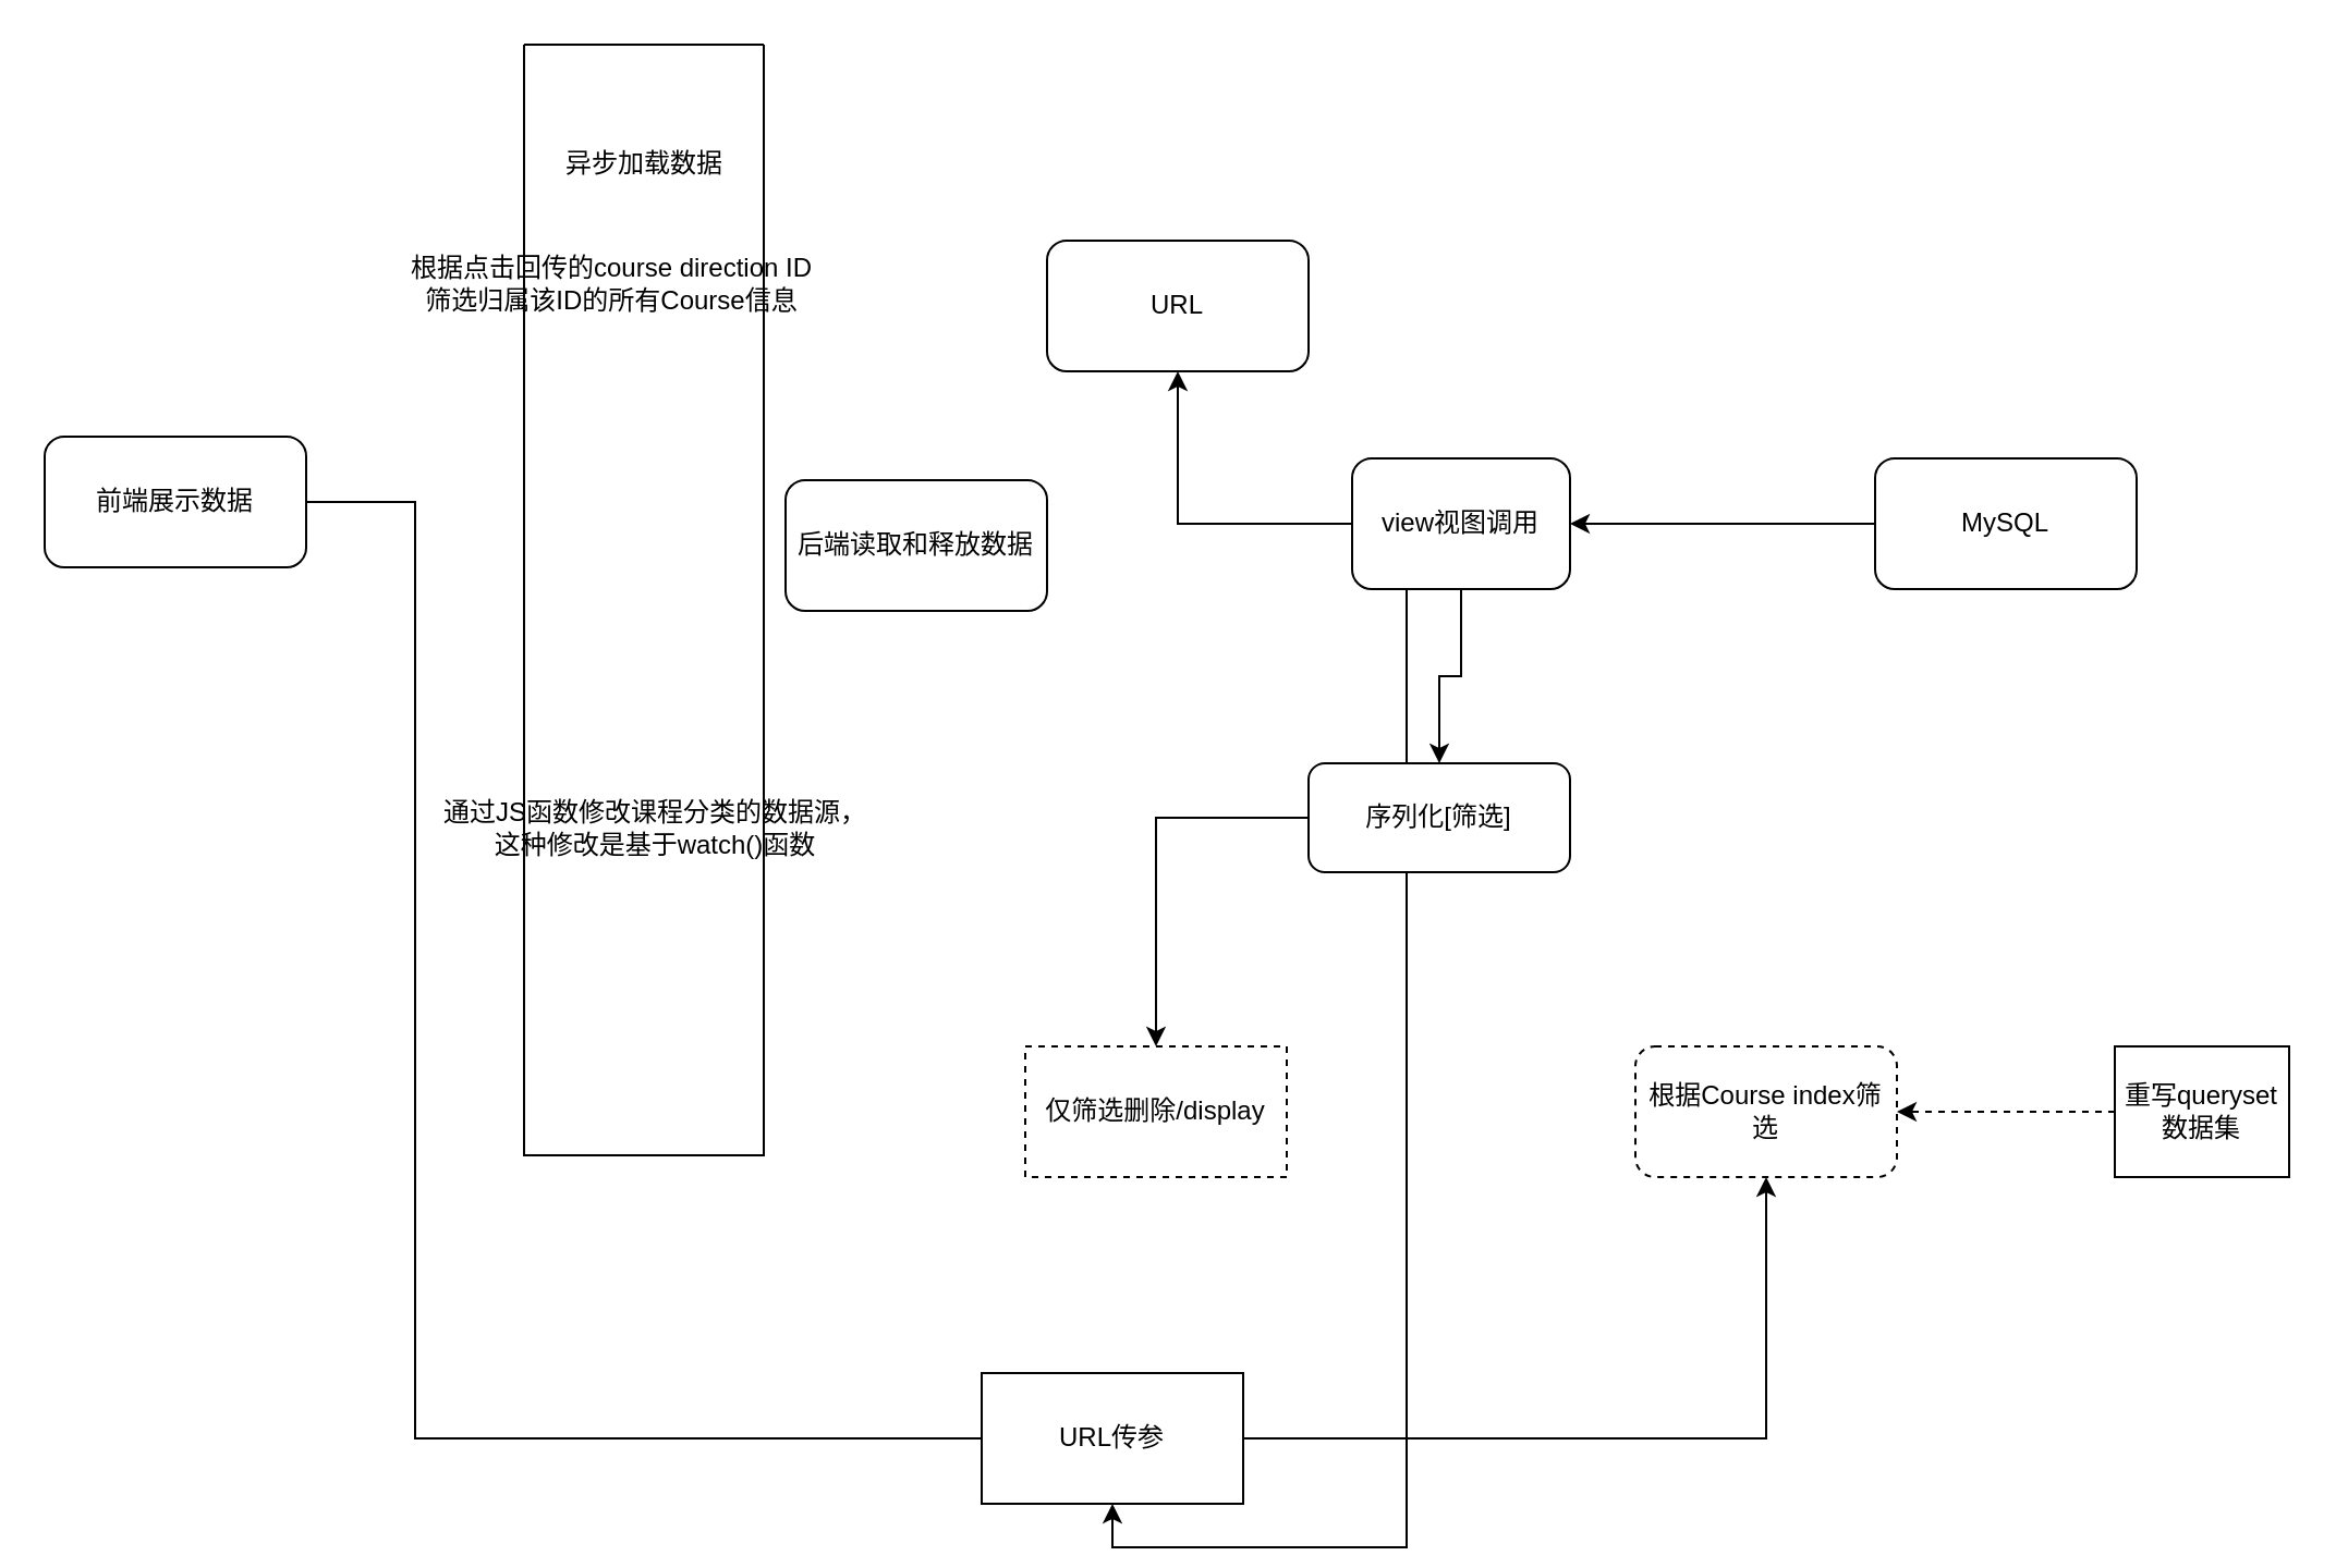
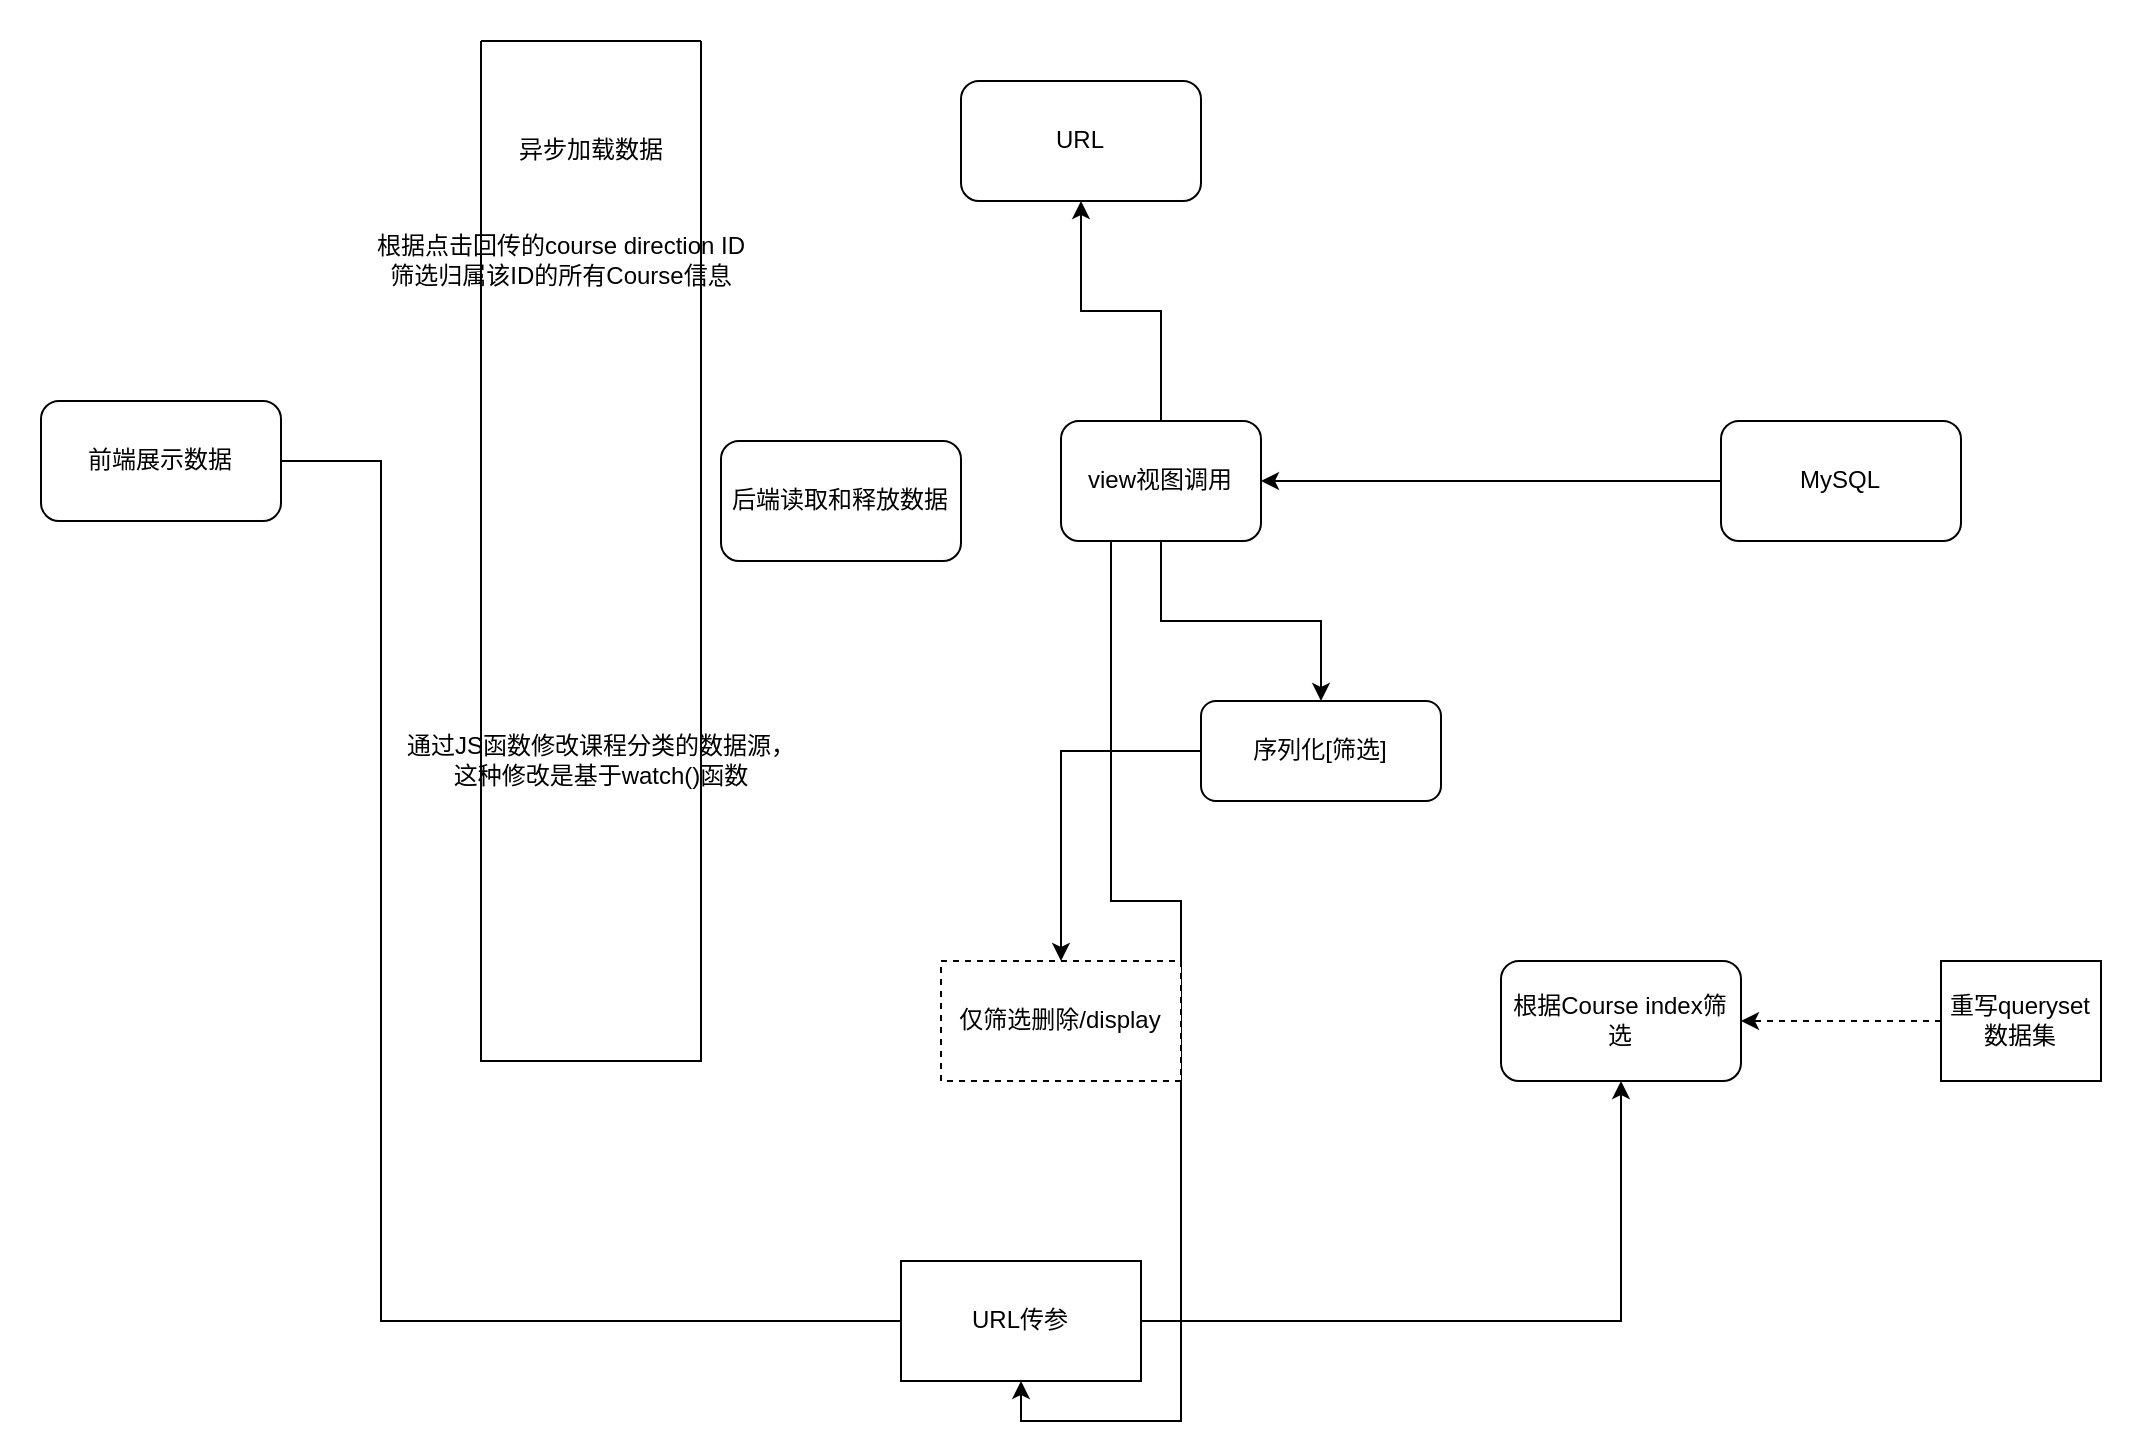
- <mxCell id="13" value="URL" style="rounded=1;whiteSpace=wrap;html=1;" vertex="1" parent="1"><mxGeometry x="480" y="110" width="120" height="60" as="geometry" /></mxCell>
+ <mxCell id="13" value="URL" style="rounded=1;whiteSpace=wrap;html=1;" vertex="1" parent="1"><mxGeometry x="480" y="40" width="120" height="60" as="geometry" /></mxCell>
- <mxCell id="10" value="view视图调用" style="rounded=1;whiteSpace=wrap;html=1;" vertex="1" parent="1"><mxGeometry x="620" y="210" width="100" height="60" as="geometry" /></mxCell>
+ <mxCell id="10" value="view视图调用" style="rounded=1;whiteSpace=wrap;html=1;" vertex="1" parent="1"><mxGeometry x="530" y="210" width="100" height="60" as="geometry" /></mxCell>
- <mxCell id="15" value="根据Course index筛选" style="rounded=1;whiteSpace=wrap;html=1;dashed=1;" vertex="1" parent="1"><mxGeometry x="750" y="480" width="120" height="60" as="geometry" /></mxCell>
+ <mxCell id="15" value="根据Course index筛选" style="rounded=1;whiteSpace=wrap;html=1;" vertex="1" parent="1"><mxGeometry x="750" y="480" width="120" height="60" as="geometry" /></mxCell>
